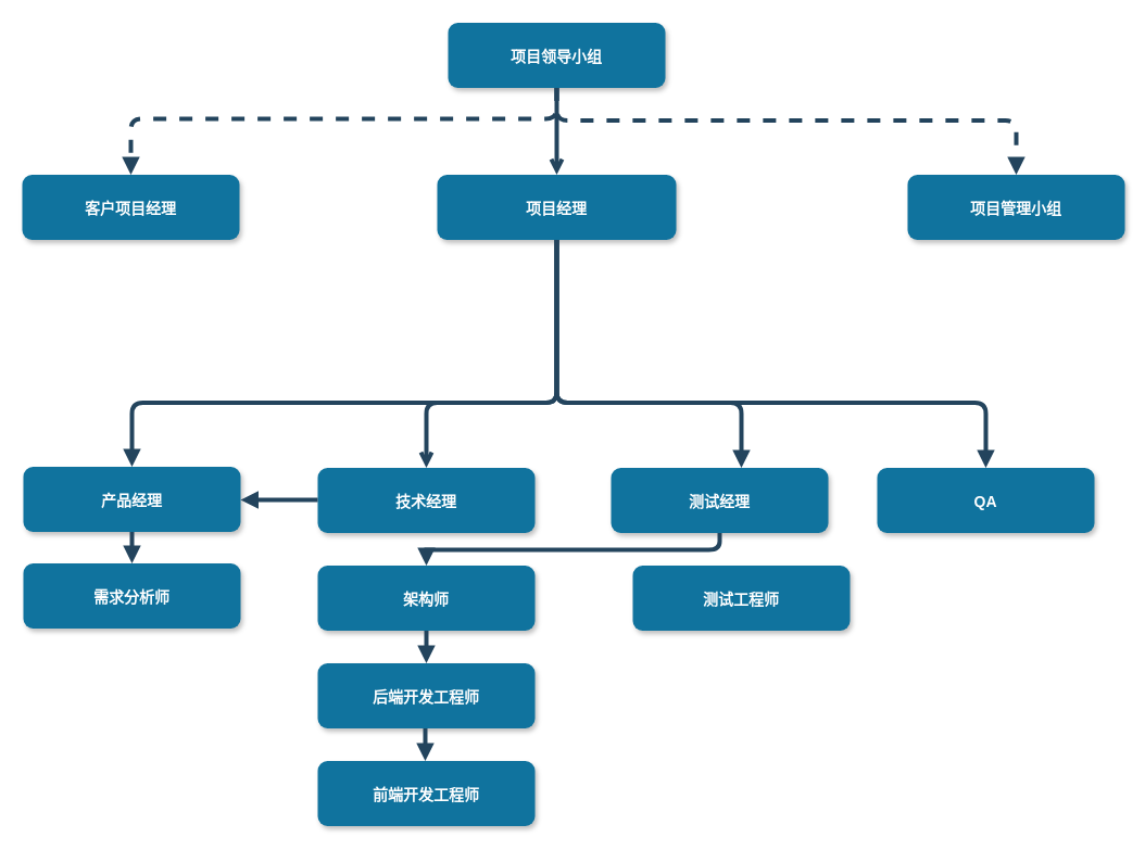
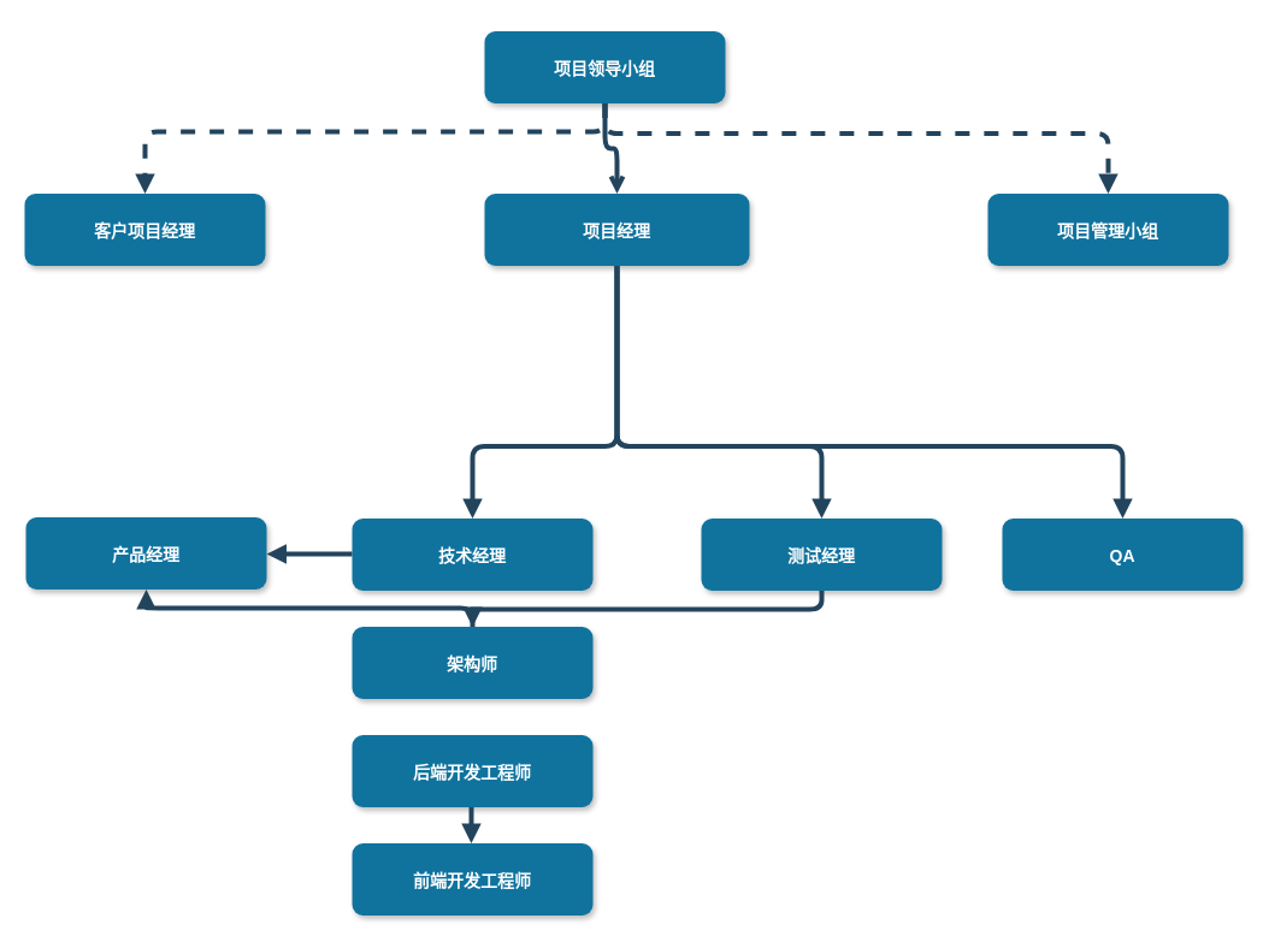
- <mxCell id="2" value="项目领导小组" style="rounded=1;fillColor=#10739E;strokeColor=none;shadow=1;gradientColor=none;fontStyle=1;fontColor=#FFFFFF;fontSize=14;" parent="1" vertex="1"><mxGeometry x="412" y="20.5" width="200" height="60" as="geometry" /></mxCell>
+ <mxCell id="2" value="项目领导小组" style="rounded=1;fillColor=#10739E;strokeColor=none;shadow=1;gradientColor=none;fontStyle=1;fontColor=#FFFFFF;fontSize=14;" parent="1" vertex="1"><mxGeometry x="402" y="25.5" width="200" height="60" as="geometry" /></mxCell>
- <mxCell id="4" value="项目管理小组" style="rounded=1;fillColor=#10739E;strokeColor=none;shadow=1;gradientColor=none;fontStyle=1;fontColor=#FFFFFF;fontSize=14;" parent="1" vertex="1"><mxGeometry x="835" y="160.5" width="200" height="60" as="geometry" /></mxCell>
+ <mxCell id="4" value="项目管理小组" style="rounded=1;fillColor=#10739E;strokeColor=none;shadow=1;gradientColor=none;fontStyle=1;fontColor=#FFFFFF;fontSize=14;" parent="1" vertex="1"><mxGeometry x="820" y="160.5" width="200" height="60" as="geometry" /></mxCell>
- <mxCell id="15" value="" style="edgeStyle=elbowEdgeStyle;elbow=vertical;strokeWidth=4;endArrow=block;endFill=1;fontStyle=1;strokeColor=#23445D;" parent="1" source="3" target="5" edge="1"><mxGeometry x="22" y="165.5" width="100" height="100" as="geometry"><mxPoint x="-238" y="80.5" as="sourcePoint" /><mxPoint x="-138" y="-19.5" as="targetPoint" /><Array as="points"><mxPoint x="292" y="370.5" /></Array></mxGeometry></mxCell>
- <mxCell id="21" value="" style="edgeStyle=elbowEdgeStyle;elbow=vertical;strokeWidth=4;endArrow=open;endFill=1;fontStyle=1;strokeColor=#23445D;" parent="1" source="3" target="7" edge="1"><mxGeometry x="22" y="165.5" width="100" height="100" as="geometry"><mxPoint x="-238" y="80.5" as="sourcePoint" /><mxPoint x="-138" y="-19.5" as="targetPoint" /><Array as="points"><mxPoint x="392" y="370.5" /></Array></mxGeometry></mxCell>
+ <mxCell id="21" value="" style="edgeStyle=elbowEdgeStyle;elbow=vertical;strokeWidth=4;endArrow=block;endFill=1;fontStyle=1;strokeColor=#23445D;" parent="1" source="3" target="7" edge="1"><mxGeometry x="22" y="165.5" width="100" height="100" as="geometry"><mxPoint x="-238" y="80.5" as="sourcePoint" /><mxPoint x="-138" y="-19.5" as="targetPoint" /><Array as="points"><mxPoint x="392" y="370.5" /></Array></mxGeometry></mxCell>
- <mxCell id="10" value="测试经理" style="rounded=1;fillColor=#10739E;strokeColor=none;shadow=1;gradientColor=none;fontStyle=1;fontColor=#FFFFFF;fontSize=14;" parent="1" vertex="1"><mxGeometry x="562" y="430.5" width="200" height="60" as="geometry" /></mxCell>
+ <mxCell id="10" value="测试经理" style="rounded=1;fillColor=#10739E;strokeColor=none;shadow=1;gradientColor=none;fontStyle=1;fontColor=#FFFFFF;fontSize=14;" parent="1" vertex="1"><mxGeometry x="582" y="430.5" width="200" height="60" as="geometry" /></mxCell>
- <mxCell id="12" value="QA" style="rounded=1;fillColor=#10739E;strokeColor=none;shadow=1;gradientColor=none;fontStyle=1;fontColor=#FFFFFF;fontSize=14;" parent="1" vertex="1"><mxGeometry x="807" y="430.5" width="200" height="60" as="geometry" /></mxCell>
+ <mxCell id="12" value="QA" style="rounded=1;fillColor=#10739E;strokeColor=none;shadow=1;gradientColor=none;fontStyle=1;fontColor=#FFFFFF;fontSize=14;" parent="1" vertex="1"><mxGeometry x="832" y="430.5" width="200" height="60" as="geometry" /></mxCell>
- <mxCell id="17" value="" style="edgeStyle=elbowEdgeStyle;elbow=vertical;strokeWidth=4;endArrow=block;endFill=1;fontStyle=1;strokeColor=#23445D;" parent="1" source="5" target="6" edge="1"><mxGeometry x="62" y="165.5" width="100" height="100" as="geometry"><mxPoint x="-198" y="80.5" as="sourcePoint" /><mxPoint x="-98" y="-19.5" as="targetPoint" /></mxGeometry></mxCell>
- <mxCell id="6" value="需求分析师" style="rounded=1;fillColor=#10739E;strokeColor=none;shadow=1;gradientColor=none;fontStyle=1;fontColor=#FFFFFF;fontSize=14;" parent="1" vertex="1"><mxGeometry x="21" y="518.5" width="200" height="60" as="geometry" /></mxCell>
- <mxCell id="11" value="测试工程师" style="rounded=1;fillColor=#10739E;strokeColor=none;shadow=1;gradientColor=none;fontStyle=1;fontColor=#FFFFFF;fontSize=14;" parent="1" vertex="1"><mxGeometry x="582" y="520.5" width="200" height="60" as="geometry" /></mxCell>
- <mxCell id="19" value="" style="edgeStyle=elbowEdgeStyle;elbow=vertical;strokeWidth=4;endArrow=block;endFill=1;fontStyle=1;strokeColor=#23445D;" parent="1" source="8" target="9" edge="1"><mxGeometry x="62" y="175.5" width="100" height="100" as="geometry"><mxPoint x="-198" y="90.5" as="sourcePoint" /><mxPoint x="-98" y="-9.5" as="targetPoint" /></mxGeometry></mxCell>
+ <mxCell id="19" value="" style="edgeStyle=elbowEdgeStyle;elbow=vertical;strokeWidth=4;endArrow=block;endFill=1;fontStyle=1;strokeColor=#23445D;" parent="1" source="8" target="5" edge="1"><mxGeometry x="62" y="175.5" width="100" height="100" as="geometry"><mxPoint x="-198" y="90.5" as="sourcePoint" /><mxPoint x="-98" y="-9.5" as="targetPoint" /></mxGeometry></mxCell>
